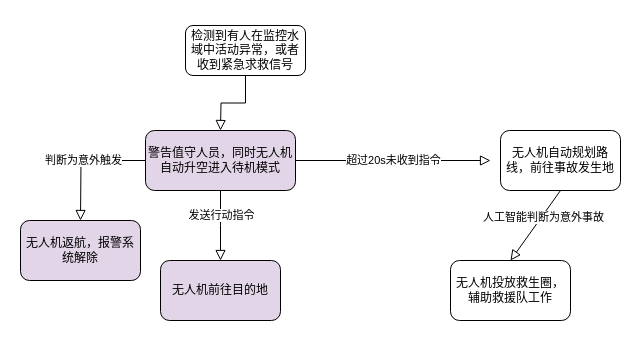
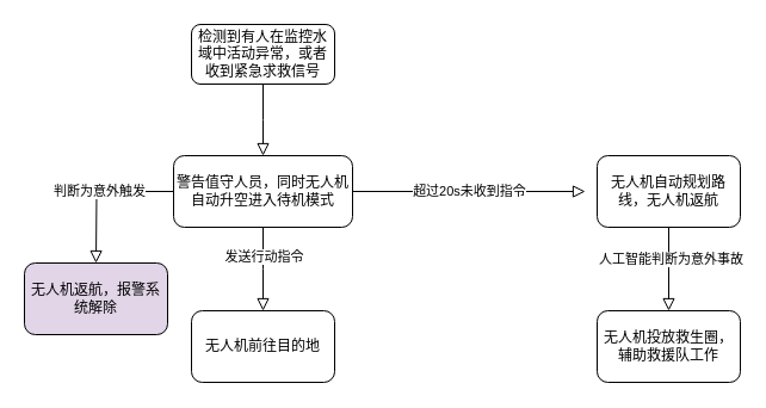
- <mxCell id="3" value="检测到有人在监控水域中活动异常，或者收到紧急求救信号" style="rounded=1;whiteSpace=wrap;html=1;fontSize=12;glass=0;strokeWidth=1;shadow=0;" parent="1" vertex="1"><mxGeometry x="185" y="25" width="120" height="50" as="geometry" /></mxCell>
+ <mxCell id="3" value="检测到有人在监控水域中活动异常，或者收到紧急求救信号" style="rounded=1;whiteSpace=wrap;html=1;fontSize=12;glass=0;strokeWidth=1;shadow=0;" parent="1" vertex="1"><mxGeometry x="160" y="20" width="120" height="50" as="geometry" /></mxCell>
- <mxCell id="5" value="&lt;div&gt;警告值守人员，同时无人机自动升空进入待机模式&lt;/div&gt;" style="rounded=1;whiteSpace=wrap;html=1;fontSize=12;glass=0;strokeWidth=1;shadow=0;fillColor=#e1d5e7;" vertex="1" parent="1"><mxGeometry x="145" y="130" width="150" height="60" as="geometry" /></mxCell>
+ <mxCell id="5" value="&lt;div&gt;警告值守人员，同时无人机自动升空进入待机模式&lt;/div&gt;" style="rounded=1;whiteSpace=wrap;html=1;fontSize=12;glass=0;strokeWidth=1;shadow=0;" vertex="1" parent="1"><mxGeometry x="145" y="130" width="150" height="60" as="geometry" /></mxCell>
- <mxCell id="10" value="无人机自动规划路线，前往事故发生地" style="rounded=1;whiteSpace=wrap;html=1;fontFamily=Helvetica;fontSize=12;fontColor=default;" vertex="1" parent="1"><mxGeometry x="500" y="130" width="120" height="60" as="geometry" /></mxCell>
+ <mxCell id="10" value="无人机自动规划路线，无人机返航" style="rounded=1;whiteSpace=wrap;html=1;fontFamily=Helvetica;fontSize=12;fontColor=default;" vertex="1" parent="1"><mxGeometry x="500" y="130" width="120" height="60" as="geometry" /></mxCell>
- <mxCell id="8" value="无人机前往目的地" style="rounded=1;whiteSpace=wrap;html=1;fillColor=#e1d5e7;" vertex="1" parent="1"><mxGeometry x="160" y="260" width="120" height="60" as="geometry" /></mxCell>
+ <mxCell id="8" value="无人机前往目的地" style="rounded=1;whiteSpace=wrap;html=1;" vertex="1" parent="1"><mxGeometry x="160" y="260" width="120" height="60" as="geometry" /></mxCell>
- <mxCell id="11" value="无人机投放救生圈，辅助救援队工作" style="whiteSpace=wrap;html=1;rounded=1;" vertex="1" parent="1"><mxGeometry x="450" y="260" width="120" height="60" as="geometry" /></mxCell>
+ <mxCell id="11" value="无人机投放救生圈，辅助救援队工作" style="whiteSpace=wrap;html=1;rounded=1;" vertex="1" parent="1"><mxGeometry x="500" y="260" width="120" height="60" as="geometry" /></mxCell>
